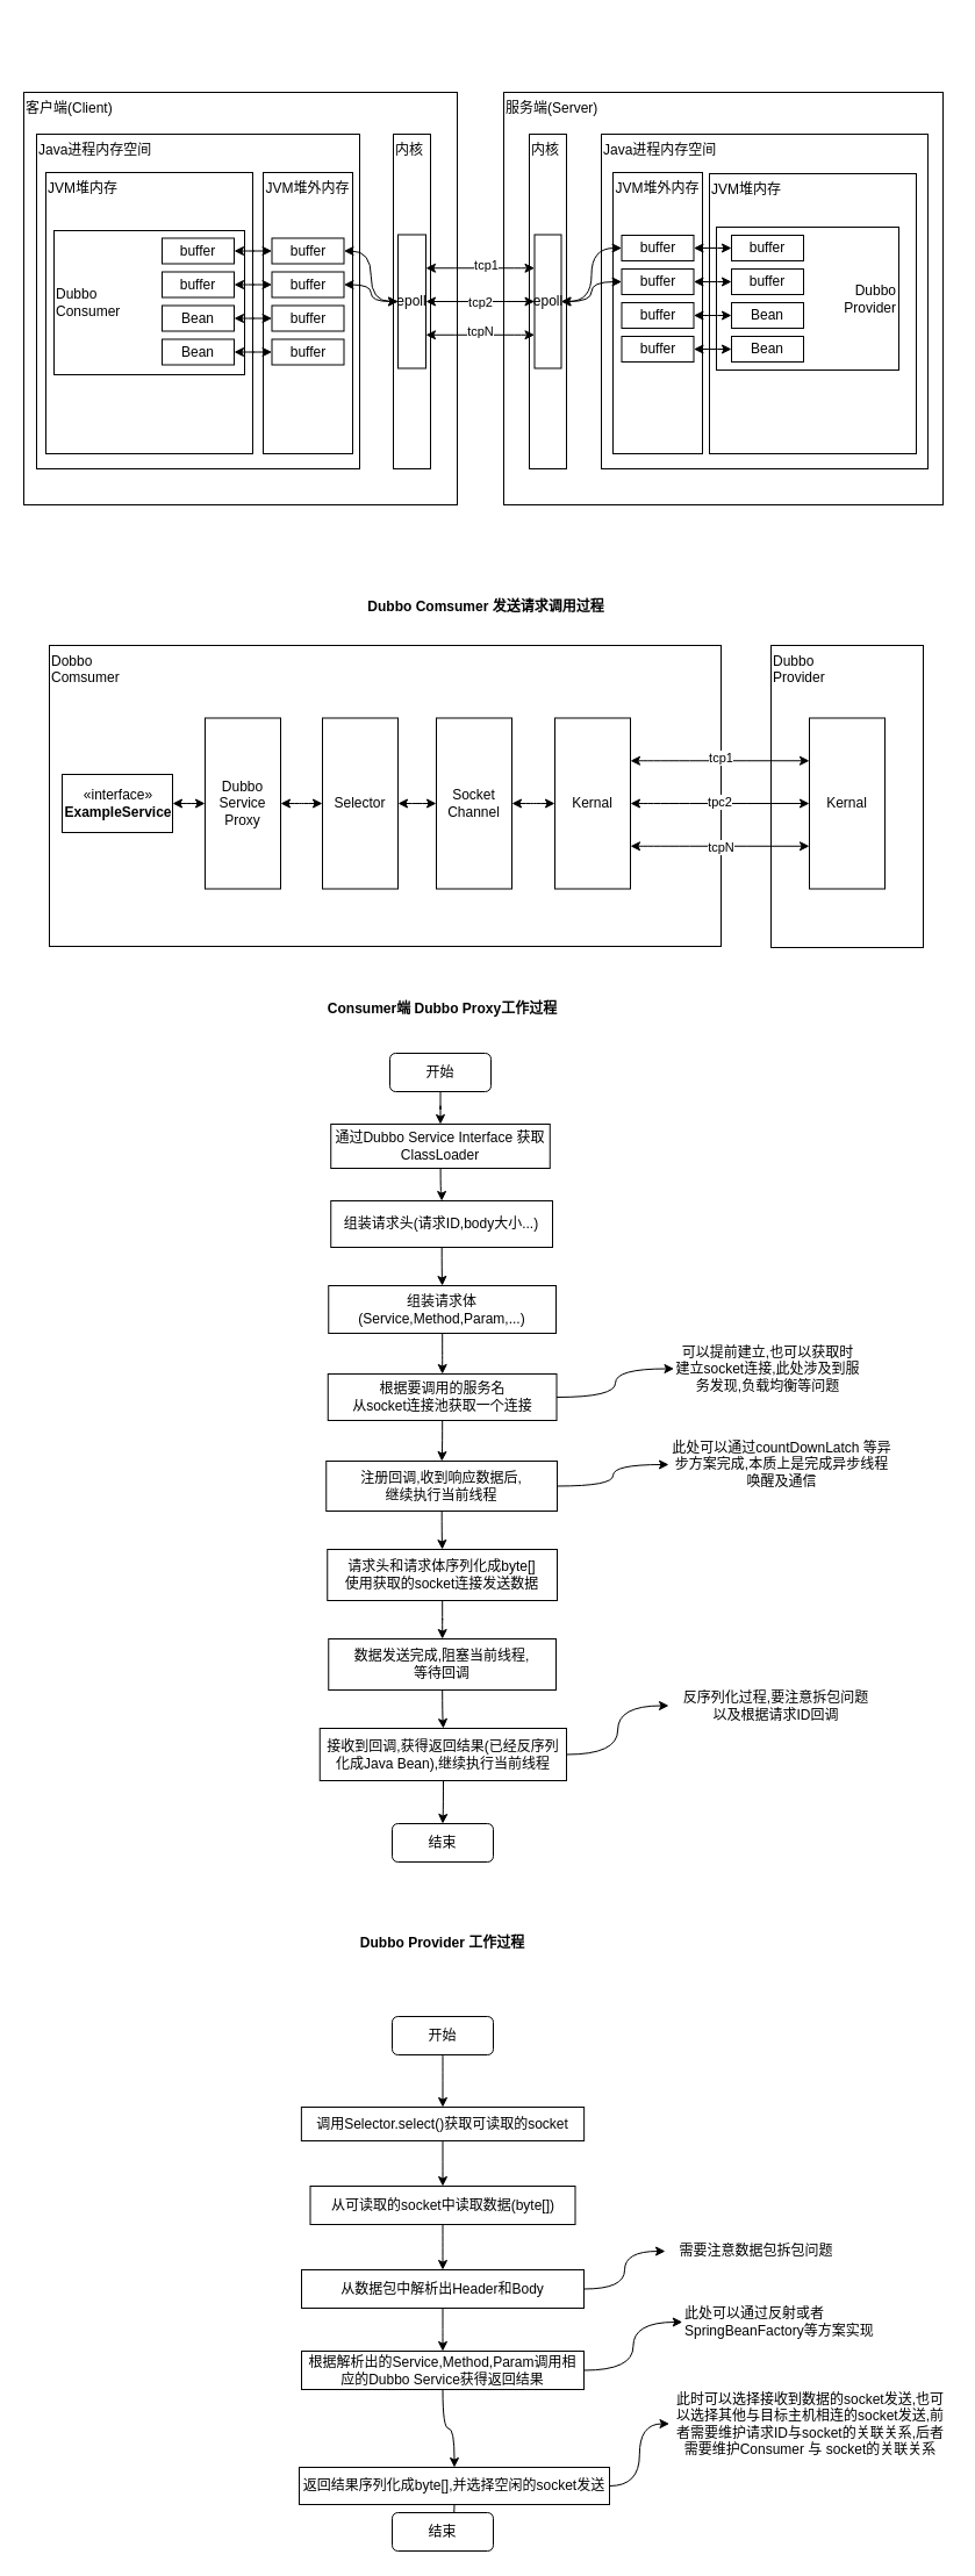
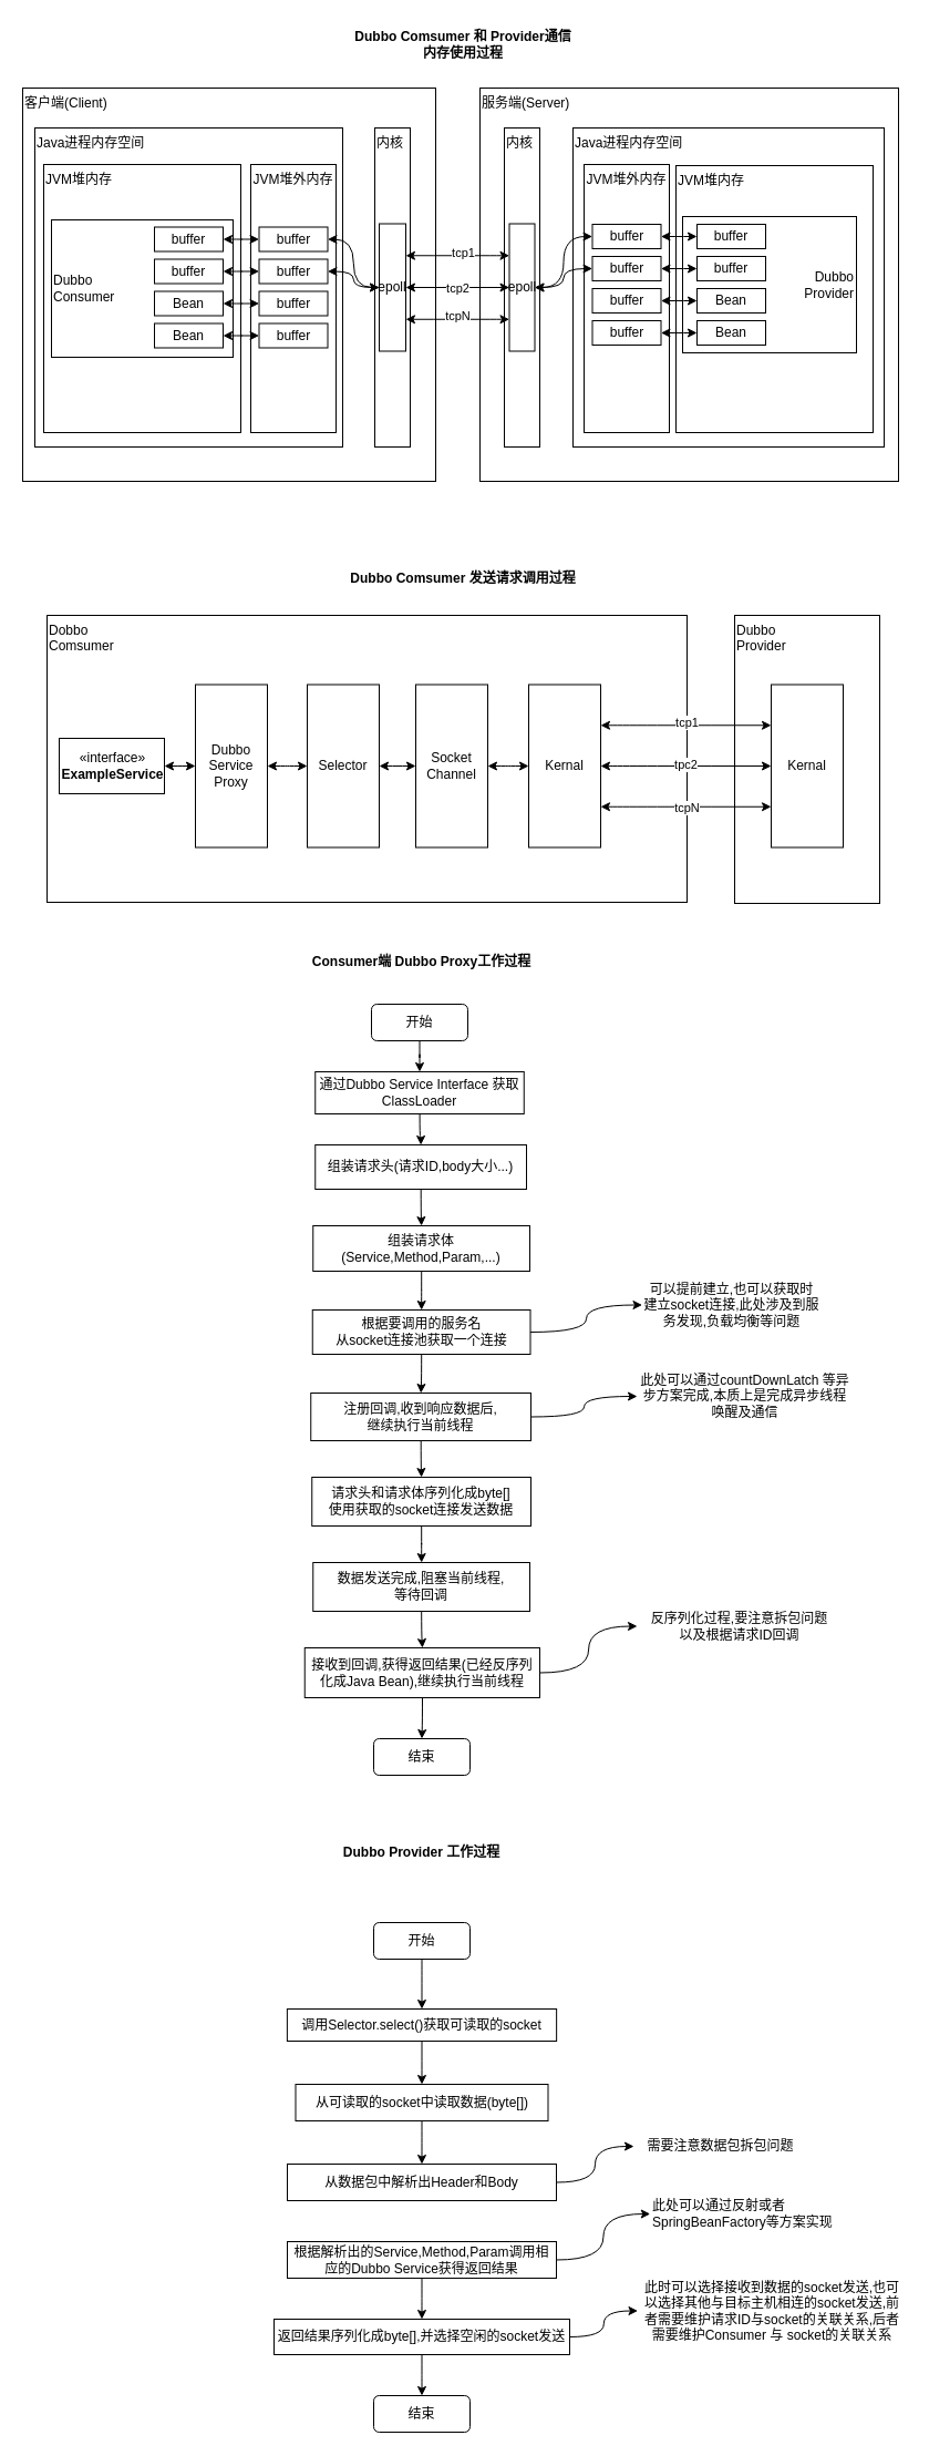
+ <mxCell id="48" value="Dubbo Comsumer 和 Provider通信&lt;br&gt;内存使用过程" style="text;html=1;strokeColor=none;fillColor=none;align=center;verticalAlign=middle;whiteSpace=wrap;rounded=0;labelBackgroundColor=none;fontStyle=1" vertex="1" parent="1"><mxGeometry x="286" y="20" width="264" height="39" as="geometry" /></mxCell>
- <mxCell id="103" style="edgeStyle=orthogonalEdgeStyle;curved=1;rounded=0;orthogonalLoop=1;jettySize=auto;html=1;entryX=0.5;entryY=0;entryDx=0;entryDy=0;startArrow=none;startFill=0;" edge="1" parent="1" source="105" target="108"><mxGeometry relative="1" as="geometry" /></mxCell>
- <mxCell id="111" value="返回结果序列化成byte[],并选择空闲的socket发送" style="rounded=0;whiteSpace=wrap;html=1;labelBackgroundColor=none;align=center;verticalAlign=middle;" vertex="1" parent="1"><mxGeometry x="257" y="2123" width="267" height="32" as="geometry" /></mxCell>
+ <mxCell id="111" value="返回结果序列化成byte[],并选择空闲的socket发送" style="rounded=0;whiteSpace=wrap;html=1;labelBackgroundColor=none;align=center;verticalAlign=middle;" vertex="1" parent="1"><mxGeometry x="247" y="2093" width="267" height="32" as="geometry" /></mxCell>
